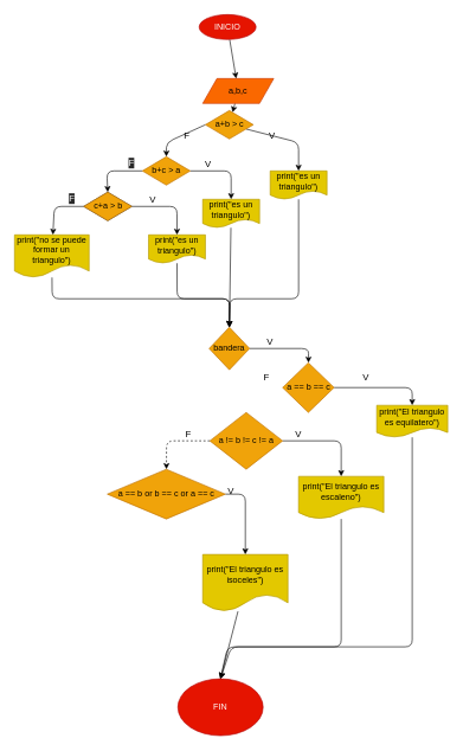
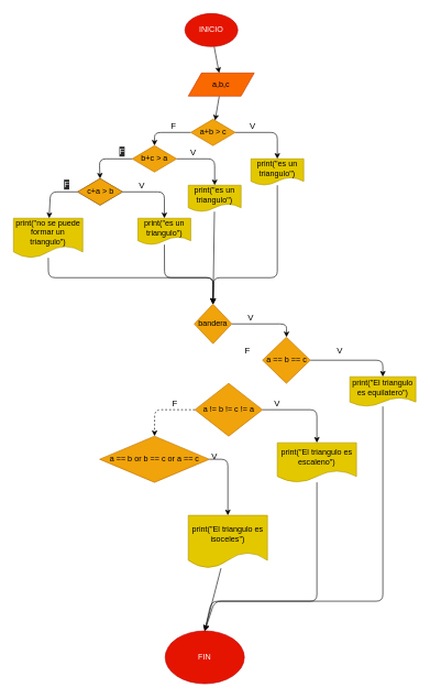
- <mxCell id="3" value="INICIO" style="ellipse;whiteSpace=wrap;html=1;fillColor=#e51400;fontColor=#ffffff;strokeColor=#B20000;" parent="1" vertex="1"><mxGeometry x="280" y="20" width="80" height="35" as="geometry" /></mxCell>
+ <mxCell id="3" value="INICIO" style="ellipse;whiteSpace=wrap;html=1;fillColor=#e51400;fontColor=#ffffff;strokeColor=#B20000;" parent="1" vertex="1"><mxGeometry x="280" y="20" width="80" height="50" as="geometry" /></mxCell>
- <mxCell id="8" value="a+b &amp;gt; c" style="rhombus;whiteSpace=wrap;html=1;fillColor=#f0a30a;fontColor=#000000;strokeColor=#BD7000;" parent="1" vertex="1"><mxGeometry x="288.75" y="155" width="67.5" height="40" as="geometry" /></mxCell>
+ <mxCell id="8" value="a+b &amp;gt; c" style="rhombus;whiteSpace=wrap;html=1;fillColor=#f0a30a;fontColor=#000000;strokeColor=#BD7000;" parent="1" vertex="1"><mxGeometry x="288.75" y="180" width="67.5" height="40" as="geometry" /></mxCell>
